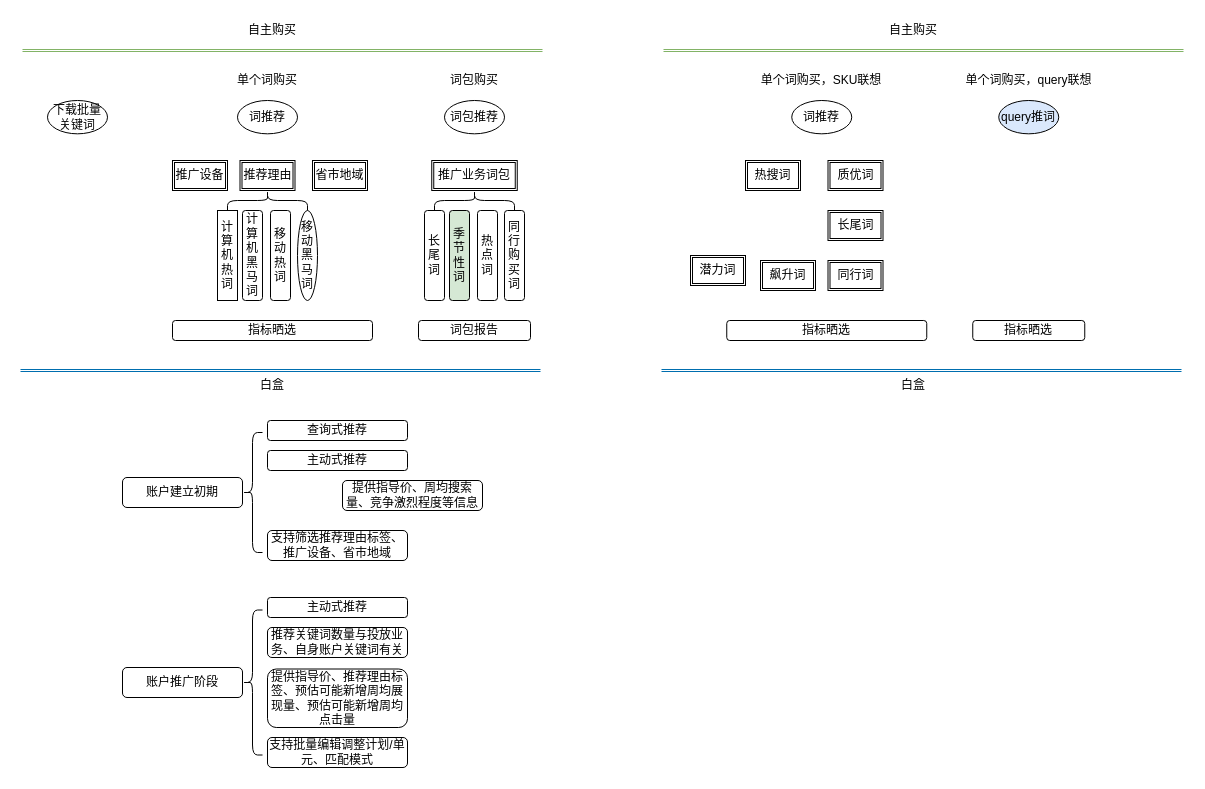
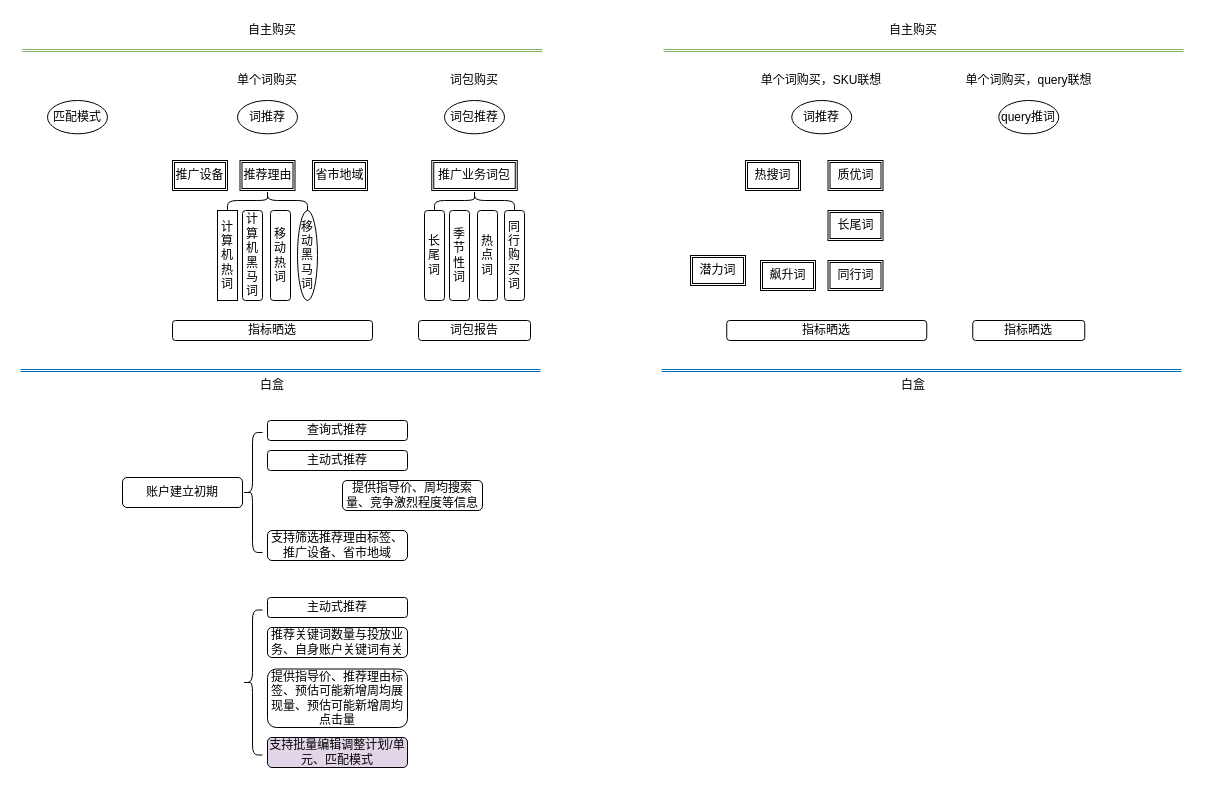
- <mxCell id="42" value="query推词" style="ellipse;whiteSpace=wrap;html=1;fillColor=#dae8fc;" vertex="1" parent="1"><mxGeometry x="998.25" y="100" width="60" height="33.33" as="geometry" /></mxCell>
+ <mxCell id="42" value="query推词" style="ellipse;whiteSpace=wrap;html=1;" vertex="1" parent="1"><mxGeometry x="998.25" y="100" width="60" height="33.33" as="geometry" /></mxCell>
- <mxCell id="23" value="下载批量关键词" style="ellipse;whiteSpace=wrap;html=1;" vertex="1" parent="1"><mxGeometry x="47" y="100" width="60" height="33.33" as="geometry" /></mxCell>
+ <mxCell id="23" value="匹配模式" style="ellipse;whiteSpace=wrap;html=1;" vertex="1" parent="1"><mxGeometry x="47" y="100" width="60" height="33.33" as="geometry" /></mxCell>
- <mxCell id="17" value="季节性词" style="rounded=1;whiteSpace=wrap;html=1;fillColor=#d5e8d4;" vertex="1" parent="1"><mxGeometry x="449" y="210" width="20" height="90" as="geometry" /></mxCell>
+ <mxCell id="17" value="季节性词" style="rounded=1;whiteSpace=wrap;html=1;" vertex="1" parent="1"><mxGeometry x="449" y="210" width="20" height="90" as="geometry" /></mxCell>
- <mxCell id="25" value="账户推广阶段" style="rounded=1;whiteSpace=wrap;html=1;" vertex="1" parent="1"><mxGeometry x="122" y="667" width="120" height="30" as="geometry" /></mxCell>
- <mxCell id="34" value="支持批量编辑调整计划/单元、匹配模式" style="rounded=1;whiteSpace=wrap;html=1;" vertex="1" parent="1"><mxGeometry x="267" y="737" width="140" height="30" as="geometry" /></mxCell>
+ <mxCell id="34" value="支持批量编辑调整计划/单元、匹配模式" style="rounded=1;whiteSpace=wrap;html=1;fillColor=#e1d5e7;" vertex="1" parent="1"><mxGeometry x="267" y="737" width="140" height="30" as="geometry" /></mxCell>
